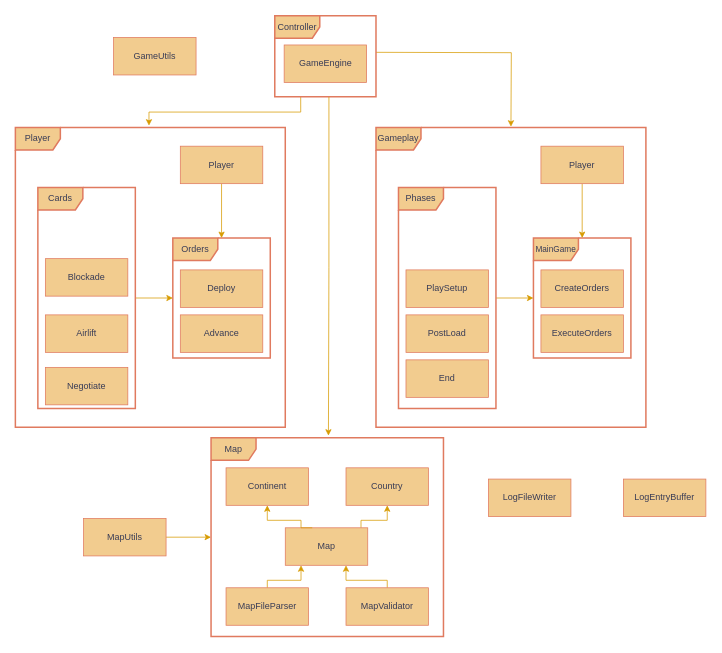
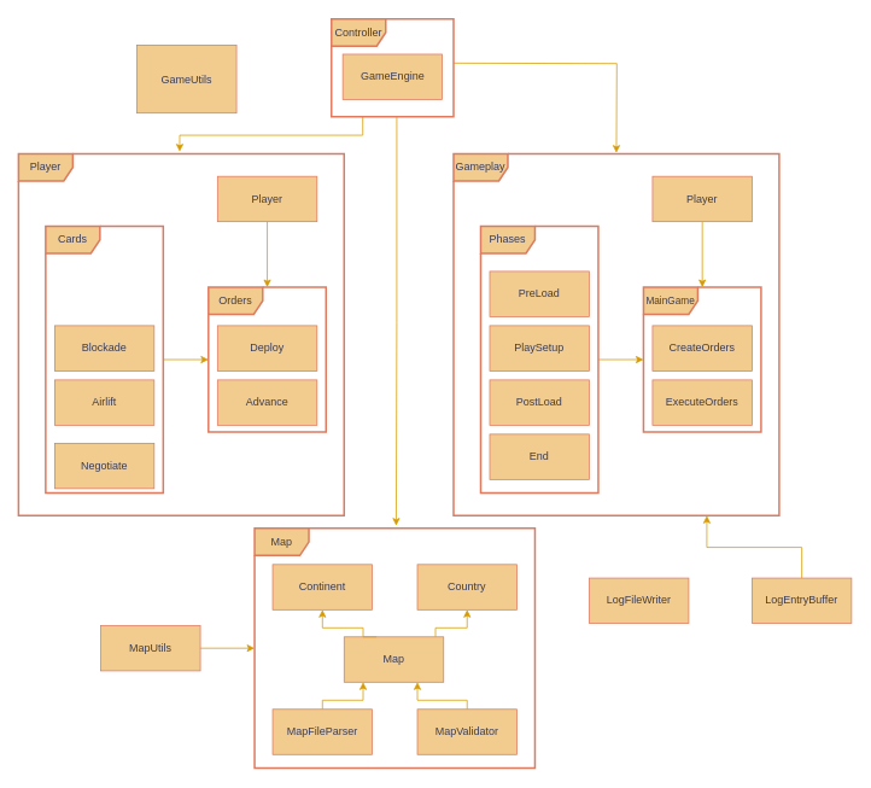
- <mxCell id="3" value="GameUtils" style="html=1;whiteSpace=wrap;labelBackgroundColor=none;fillColor=#F2CC8F;strokeColor=#E07A5F;fontColor=#393C56;rounded=0;" parent="1" vertex="1"><mxGeometry x="151" y="49" width="110" height="50" as="geometry" /></mxCell>
+ <mxCell id="3" value="GameUtils" style="html=1;whiteSpace=wrap;labelBackgroundColor=none;fillColor=#F2CC8F;strokeColor=#E07A5F;fontColor=#393C56;rounded=0;" parent="1" vertex="1"><mxGeometry x="151" y="49" width="110" height="75" as="geometry" /></mxCell>
+ <mxCell id="37" value="PreLoad" style="html=1;whiteSpace=wrap;labelBackgroundColor=none;fillColor=#F2CC8F;strokeColor=#E07A5F;fontColor=#393C56;rounded=0;" vertex="1" parent="1"><mxGeometry x="541" y="299" width="110" height="50" as="geometry" /></mxCell>
- <mxCell id="27" value="Blockade" style="html=1;whiteSpace=wrap;labelBackgroundColor=none;fillColor=#F2CC8F;strokeColor=#E07A5F;fontColor=#393C56;rounded=0;" vertex="1" parent="1"><mxGeometry x="60" y="344" width="110" height="50" as="geometry" /></mxCell>
+ <mxCell id="27" value="Blockade" style="html=1;whiteSpace=wrap;labelBackgroundColor=none;fillColor=#F2CC8F;strokeColor=#E07A5F;fontColor=#393C56;rounded=0;" vertex="1" parent="1"><mxGeometry x="60" y="359" width="110" height="50" as="geometry" /></mxCell>
+ <mxCell id="44" value="" style="edgeStyle=orthogonalEdgeStyle;rounded=0;orthogonalLoop=1;jettySize=auto;html=1;fillColor=#ffe6cc;strokeColor=#d79b00;" edge="1" parent="1" source="45" target="34"><mxGeometry relative="1" as="geometry"><Array as="points"><mxPoint x="886" y="604" /><mxPoint x="781" y="604" /></Array></mxGeometry></mxCell>
